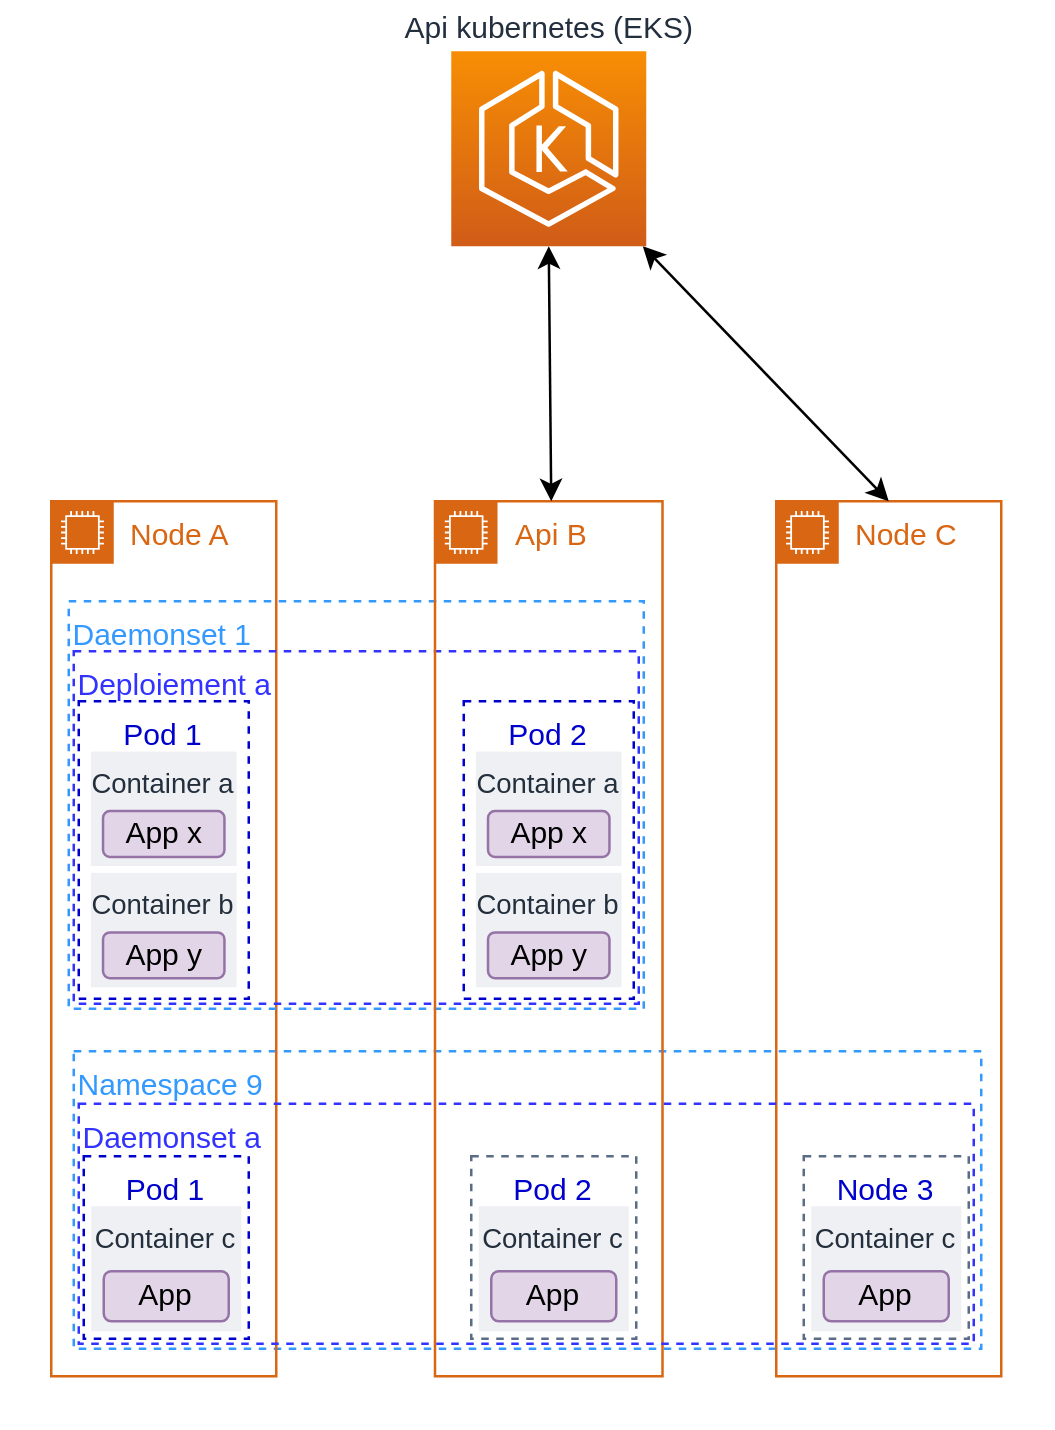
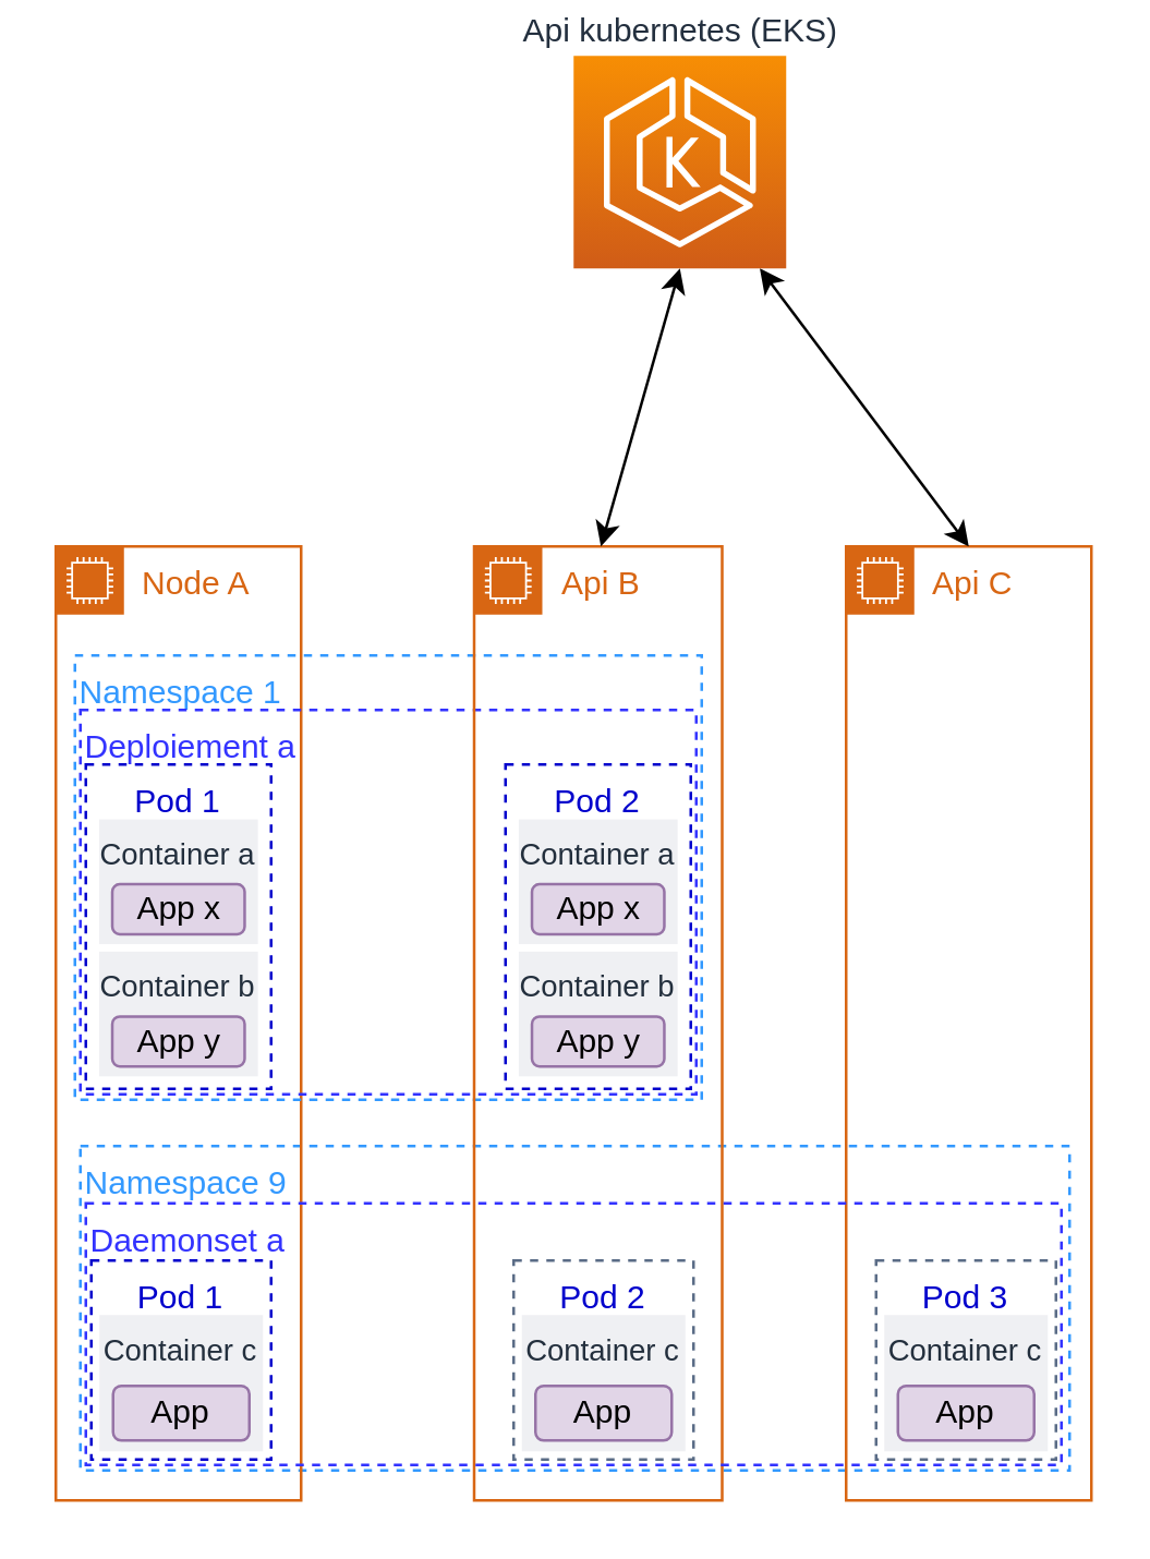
- <mxCell id="10" value="Api kubernetes (EKS)" style="points=[[0,0,0],[0.25,0,0],[0.5,0,0],[0.75,0,0],[1,0,0],[0,1,0],[0.25,1,0],[0.5,1,0],[0.75,1,0],[1,1,0],[0,0.25,0],[0,0.5,0],[0,0.75,0],[1,0.25,0],[1,0.5,0],[1,0.75,0]];outlineConnect=0;fontColor=#232F3E;gradientColor=#F78E04;gradientDirection=north;fillColor=#D05C17;strokeColor=#ffffff;dashed=0;verticalLabelPosition=top;verticalAlign=bottom;align=center;html=1;fontSize=12;fontStyle=0;aspect=fixed;shape=mxgraph.aws4.resourceIcon;resIcon=mxgraph.aws4.eks;labelPosition=center;" vertex="1" parent="1"><mxGeometry x="180" y="20" width="78" height="78" as="geometry" /></mxCell>
+ <mxCell id="10" value="Api kubernetes (EKS)" style="points=[[0,0,0],[0.25,0,0],[0.5,0,0],[0.75,0,0],[1,0,0],[0,1,0],[0.25,1,0],[0.5,1,0],[0.75,1,0],[1,1,0],[0,0.25,0],[0,0.5,0],[0,0.75,0],[1,0.25,0],[1,0.5,0],[1,0.75,0]];outlineConnect=0;fontColor=#232F3E;gradientColor=#F78E04;gradientDirection=north;fillColor=#D05C17;strokeColor=#ffffff;dashed=0;verticalLabelPosition=top;verticalAlign=bottom;align=center;html=1;fontSize=12;fontStyle=0;aspect=fixed;shape=mxgraph.aws4.resourceIcon;resIcon=mxgraph.aws4.eks;labelPosition=center;" vertex="1" parent="1"><mxGeometry x="210" y="20" width="78" height="78" as="geometry" /></mxCell>
- <mxCell id="6" value="Node C" style="points=[[0,0],[0.25,0],[0.5,0],[0.75,0],[1,0],[1,0.25],[1,0.5],[1,0.75],[1,1],[0.75,1],[0.5,1],[0.25,1],[0,1],[0,0.75],[0,0.5],[0,0.25]];outlineConnect=0;gradientColor=none;html=1;whiteSpace=wrap;fontSize=12;fontStyle=0;shape=mxgraph.aws4.group;grIcon=mxgraph.aws4.group_ec2_instance_contents;strokeColor=#D86613;fillColor=none;verticalAlign=top;align=left;spacingLeft=30;fontColor=#D86613;dashed=0;" vertex="1" parent="1"><mxGeometry x="310" y="200" width="90" height="350" as="geometry" /></mxCell>
+ <mxCell id="6" value="Api C" style="points=[[0,0],[0.25,0],[0.5,0],[0.75,0],[1,0],[1,0.25],[1,0.5],[1,0.75],[1,1],[0.75,1],[0.5,1],[0.25,1],[0,1],[0,0.75],[0,0.5],[0,0.25]];outlineConnect=0;gradientColor=none;html=1;whiteSpace=wrap;fontSize=12;fontStyle=0;shape=mxgraph.aws4.group;grIcon=mxgraph.aws4.group_ec2_instance_contents;strokeColor=#D86613;fillColor=none;verticalAlign=top;align=left;spacingLeft=30;fontColor=#D86613;dashed=0;" vertex="1" parent="1"><mxGeometry x="310" y="200" width="90" height="350" as="geometry" /></mxCell>
- <mxCell id="4" value="Daemonset 1" style="fillColor=none;dashed=1;verticalAlign=top;fontStyle=0;align=left;fontColor=#3399FF;strokeColor=#3399FF;" vertex="1" parent="1"><mxGeometry x="27" y="240" width="230" height="163" as="geometry" /></mxCell>
+ <mxCell id="4" value="Namespace 1" style="fillColor=none;dashed=1;verticalAlign=top;fontStyle=0;align=left;fontColor=#3399FF;strokeColor=#3399FF;" vertex="1" parent="1"><mxGeometry x="27" y="240" width="230" height="163" as="geometry" /></mxCell>
- <mxCell id="31" value="Node 3" style="fillColor=none;strokeColor=#5A6C86;dashed=1;verticalAlign=top;fontStyle=0;fontColor=#0000CC;" vertex="1" parent="30"><mxGeometry width="66" height="73" as="geometry" /></mxCell>
+ <mxCell id="31" value="Pod 3" style="fillColor=none;strokeColor=#5A6C86;dashed=1;verticalAlign=top;fontStyle=0;fontColor=#0000CC;" vertex="1" parent="30"><mxGeometry width="66" height="73" as="geometry" /></mxCell>
